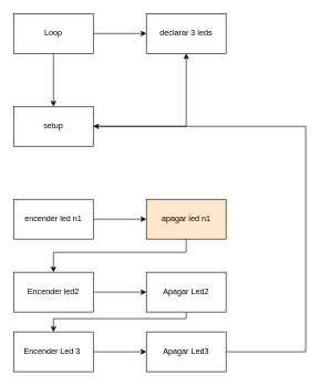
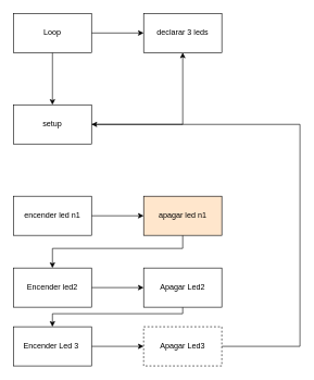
- <mxCell id="19" value="Apagar Led3" style="rounded=0;whiteSpace=wrap;html=1;" vertex="1" parent="1"><mxGeometry x="220" y="500" width="120" height="60" as="geometry" /></mxCell>
+ <mxCell id="19" value="Apagar Led3" style="rounded=0;whiteSpace=wrap;html=1;dashed=1;" vertex="1" parent="1"><mxGeometry x="220" y="500" width="120" height="60" as="geometry" /></mxCell>
